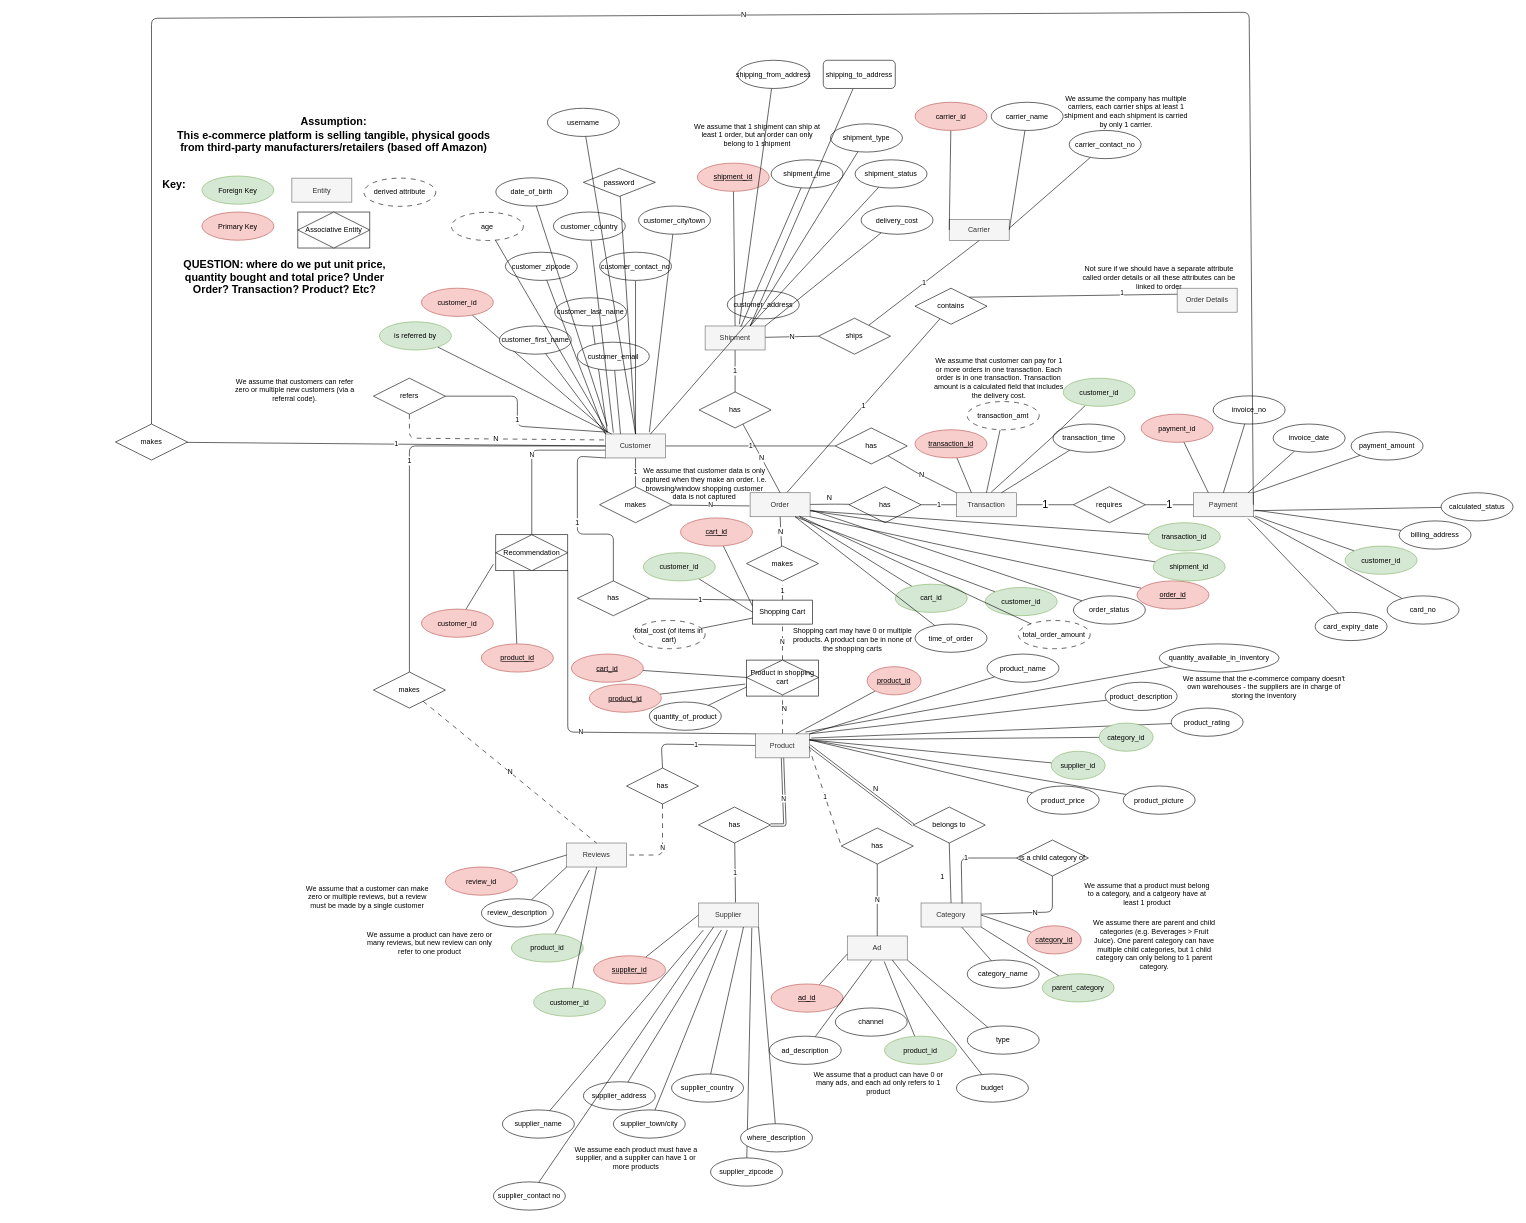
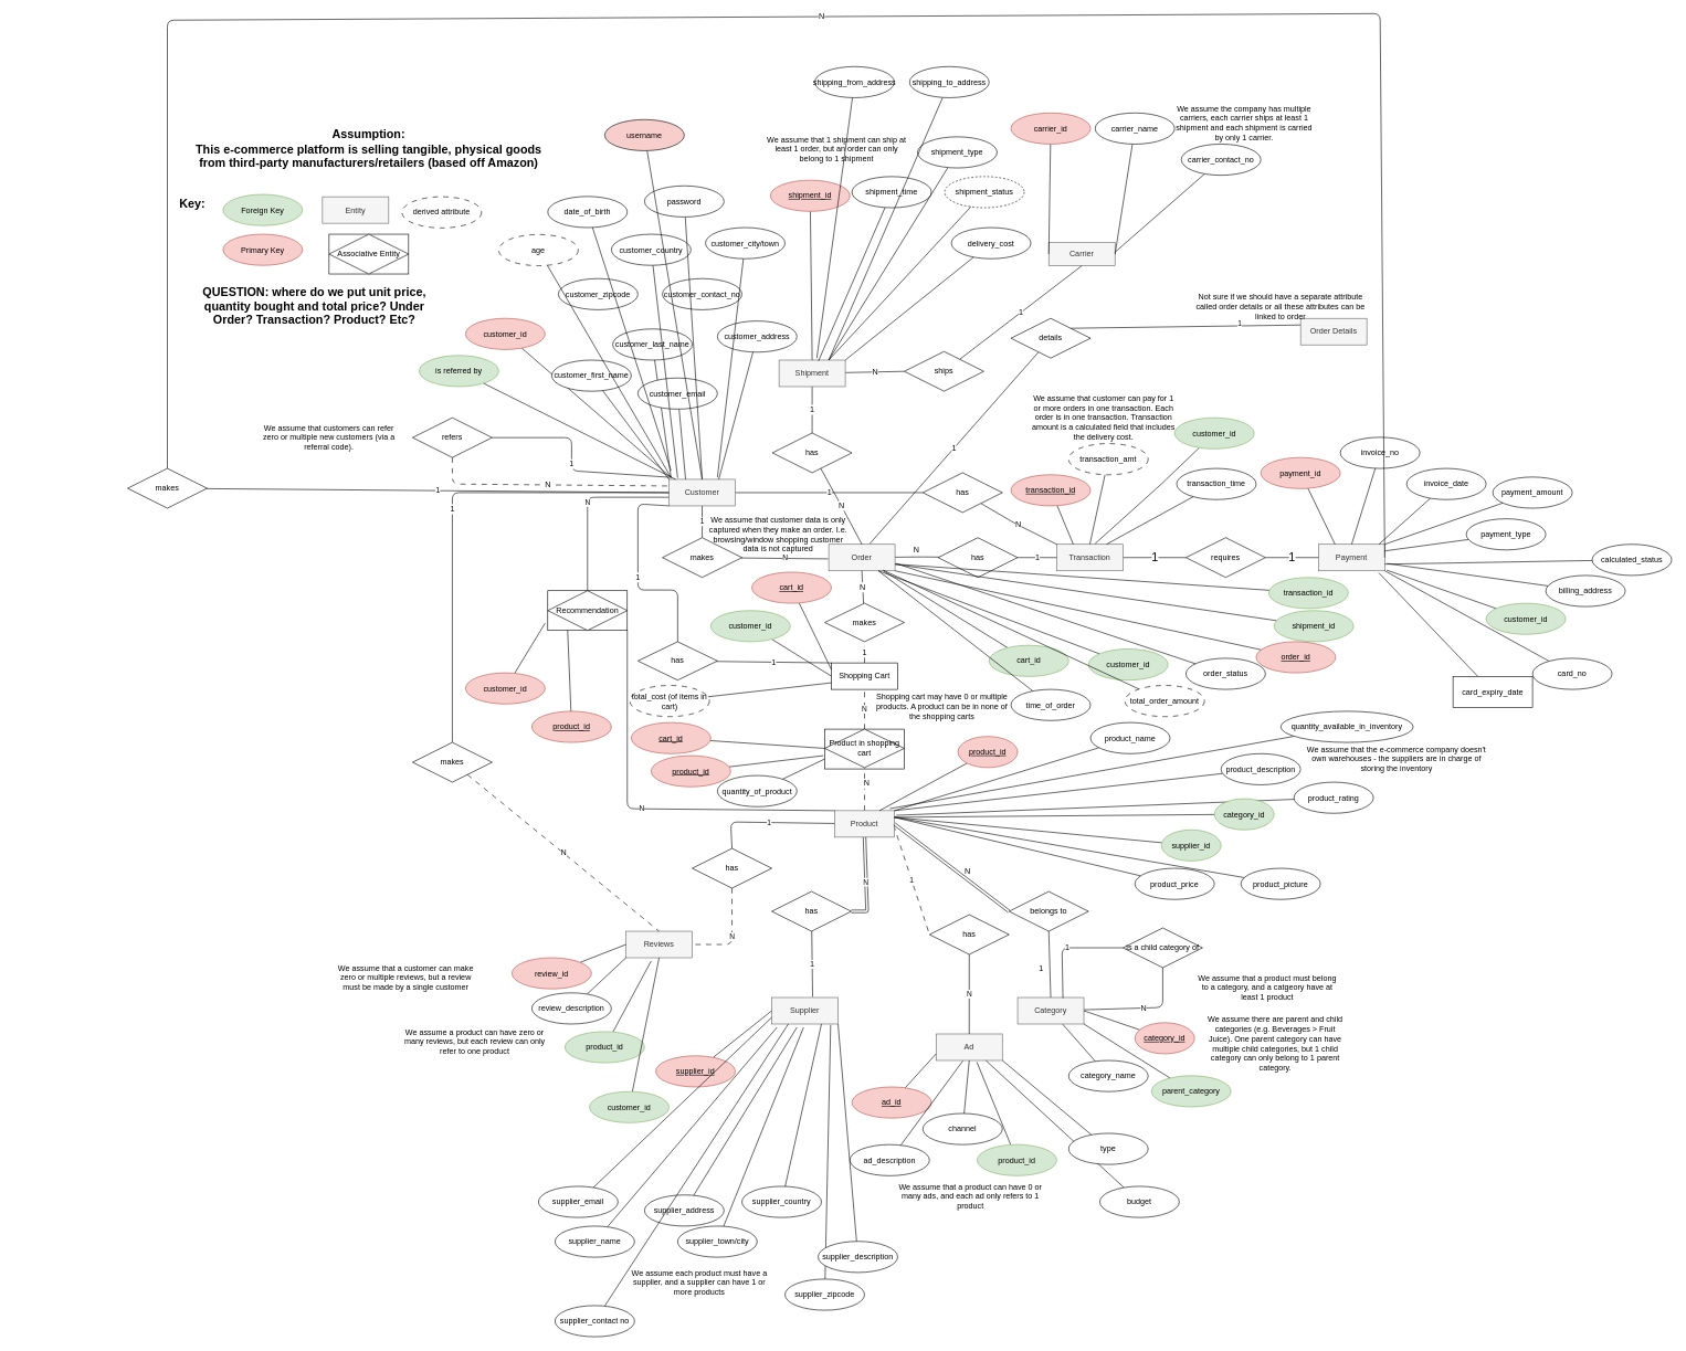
- <mxCell id="245" value="shipping_to_address" style="whiteSpace=wrap;html=1;fontSize=12;rounded=1;" parent="1" vertex="1"><mxGeometry x="1372" y="100" width="120" height="47" as="geometry" /></mxCell>
+ <mxCell id="245" value="shipping_to_address" style="ellipse;whiteSpace=wrap;html=1;fontSize=12;" parent="1" vertex="1"><mxGeometry x="1372" y="100" width="120" height="47" as="geometry" /></mxCell>
- <mxCell id="249" value="username" style="ellipse;whiteSpace=wrap;html=1;fontSize=12;" parent="1" vertex="1"><mxGeometry x="912" y="180" width="120" height="47" as="geometry" /></mxCell>
+ <mxCell id="249" value="username" style="ellipse;whiteSpace=wrap;html=1;fontSize=12;fillColor=#f8cecc;" parent="1" vertex="1"><mxGeometry x="912" y="180" width="120" height="47" as="geometry" /></mxCell>
- <mxCell id="222" value="shipment_status" style="ellipse;whiteSpace=wrap;html=1;fontSize=12;" parent="1" vertex="1"><mxGeometry x="1425" y="266" width="120" height="47" as="geometry" /></mxCell>
+ <mxCell id="222" value="shipment_status" style="ellipse;whiteSpace=wrap;html=1;fontSize=12;dashed=1;" parent="1" vertex="1"><mxGeometry x="1425" y="266" width="120" height="47" as="geometry" /></mxCell>
- <mxCell id="232" value="password" style="rhombus;whiteSpace=wrap;html=1;fontSize=12;" parent="1" vertex="1"><mxGeometry x="972" y="280" width="120" height="47" as="geometry" /></mxCell>
+ <mxCell id="232" value="password" style="ellipse;whiteSpace=wrap;html=1;fontSize=12;" parent="1" vertex="1"><mxGeometry x="972" y="280" width="120" height="47" as="geometry" /></mxCell>
- <mxCell id="121" value="customer_address" style="ellipse;whiteSpace=wrap;html=1;fontSize=12;" parent="1" vertex="1"><mxGeometry x="1212" y="484" width="120" height="47" as="geometry" /></mxCell>
+ <mxCell id="121" value="customer_address" style="ellipse;whiteSpace=wrap;html=1;fontSize=12;" parent="1" vertex="1"><mxGeometry x="1082" y="484" width="120" height="47" as="geometry" /></mxCell>
- <mxCell id="57" value="contains" style="shape=rhombus;perimeter=rhombusPerimeter;whiteSpace=wrap;html=1;align=center;" parent="1" vertex="1"><mxGeometry x="1525" y="480" width="120" height="60" as="geometry" /></mxCell>
+ <mxCell id="57" value="details" style="shape=rhombus;perimeter=rhombusPerimeter;whiteSpace=wrap;html=1;align=center;" parent="1" vertex="1"><mxGeometry x="1525" y="480" width="120" height="60" as="geometry" /></mxCell>
- <mxCell id="168" style="edgeStyle=none;html=1;entryX=0;entryY=0;entryDx=0;entryDy=0;fontSize=12;endArrow=none;endFill=0;" parent="1" source="169" target="9" edge="1"><mxGeometry relative="1" as="geometry" /></mxCell>
- <mxCell id="118" value="" style="edgeStyle=none;html=1;fontSize=12;endArrow=none;endFill=0;" parent="1" source="119" target="9" edge="1"><mxGeometry relative="1" as="geometry" /></mxCell>
- <mxCell id="205" value="We assume that customers can refer zero or multiple new customers (via a referral code)." style="text;html=1;strokeColor=none;fillColor=none;align=center;verticalAlign=middle;whiteSpace=wrap;rounded=0;" parent="1" vertex="1"><mxGeometry x="381" y="634.5" width="220" height="30" as="geometry" /></mxCell>
+ <mxCell id="205" value="We assume that customers can refer zero or multiple new customers (via a referral code)." style="text;html=1;strokeColor=none;fillColor=none;align=center;verticalAlign=middle;whiteSpace=wrap;rounded=0;" parent="1" vertex="1"><mxGeometry x="386" y="644.5" width="220" height="30" as="geometry" /></mxCell>
- <mxCell id="152" value="transaction_time" style="ellipse;whiteSpace=wrap;html=1;fontSize=12;" parent="1" vertex="1"><mxGeometry x="1755" y="706.5" width="120" height="47" as="geometry" /></mxCell>
+ <mxCell id="152" value="transaction_time" style="ellipse;whiteSpace=wrap;html=1;fontSize=12;" parent="1" vertex="1"><mxGeometry x="1775" y="706.5" width="120" height="47" as="geometry" /></mxCell>
+ <mxCell id="218" value="payment_type" style="ellipse;whiteSpace=wrap;html=1;fontSize=12;" parent="1" vertex="1"><mxGeometry x="2212" y="782.5" width="120" height="47" as="geometry" /></mxCell>
+ <mxCell id="217" style="edgeStyle=none;html=1;entryX=1;entryY=0.25;entryDx=0;entryDy=0;fontSize=12;endArrow=none;endFill=0;" parent="1" source="218" target="29" edge="1"><mxGeometry relative="1" as="geometry" /></mxCell>
- <mxCell id="260" value="card_expiry_date" style="ellipse;whiteSpace=wrap;html=1;fontSize=12;" parent="1" vertex="1"><mxGeometry x="2192" y="1020.5" width="120" height="47" as="geometry" /></mxCell>
+ <mxCell id="260" value="card_expiry_date" style="whiteSpace=wrap;html=1;fontSize=12;rounded=0;" parent="1" vertex="1"><mxGeometry x="2192" y="1020.5" width="120" height="47" as="geometry" /></mxCell>
- <mxCell id="247" value="total_cost (of items in cart)" style="ellipse;whiteSpace=wrap;html=1;fontSize=12;dashed=1;dashPattern=8 8;" parent="1" vertex="1"><mxGeometry x="1055" y="1034" width="120" height="47" as="geometry" /></mxCell>
+ <mxCell id="247" value="total_cost (of items in cart)" style="ellipse;whiteSpace=wrap;html=1;fontSize=12;dashed=1;dashPattern=8 8;" parent="1" vertex="1"><mxGeometry x="950" y="1034" width="120" height="47" as="geometry" /></mxCell>
- <mxCell id="102" value="review_id" style="ellipse;whiteSpace=wrap;html=1;fontSize=12;fillColor=#f8cecc;strokeColor=#b85450;" parent="1" vertex="1"><mxGeometry x="742" y="1445" width="120" height="47" as="geometry" /></mxCell>
+ <mxCell id="102" value="review_id" style="ellipse;whiteSpace=wrap;html=1;fontSize=12;fillColor=#f8cecc;strokeColor=#b85450;" parent="1" vertex="1"><mxGeometry x="772" y="1445" width="120" height="47" as="geometry" /></mxCell>
- <mxCell id="107" value="We assume that a customer can make zero or multiple reviews, but a review must be made by a single customer" style="text;html=1;strokeColor=none;fillColor=none;align=center;verticalAlign=middle;whiteSpace=wrap;rounded=0;" parent="1" vertex="1"><mxGeometry x="502" y="1480" width="220" height="30" as="geometry" /></mxCell>
+ <mxCell id="107" value="We assume that a customer can make zero or multiple reviews, but a review must be made by a single customer" style="text;html=1;strokeColor=none;fillColor=none;align=center;verticalAlign=middle;whiteSpace=wrap;rounded=0;" parent="1" vertex="1"><mxGeometry x="502" y="1460" width="220" height="30" as="geometry" /></mxCell>
- <mxCell id="106" value="We assume a product can have zero or many reviews, but new review can only refer to one product" style="text;html=1;strokeColor=none;fillColor=none;align=center;verticalAlign=middle;whiteSpace=wrap;rounded=0;" parent="1" vertex="1"><mxGeometry x="606" y="1556.5" width="220" height="30" as="geometry" /></mxCell>
+ <mxCell id="106" value="We assume a product can have zero or many reviews, but each review can only refer to one product" style="text;html=1;strokeColor=none;fillColor=none;align=center;verticalAlign=middle;whiteSpace=wrap;rounded=0;" parent="1" vertex="1"><mxGeometry x="606" y="1556.5" width="220" height="30" as="geometry" /></mxCell>
+ <mxCell id="86" style="edgeStyle=none;html=1;entryX=0.5;entryY=1;entryDx=0;entryDy=0;endArrow=none;endFill=0;" parent="1" source="87" target="21" edge="1"><mxGeometry relative="1" as="geometry" /></mxCell>
+ <mxCell id="213" style="edgeStyle=none;html=1;entryX=0;entryY=0.75;entryDx=0;entryDy=0;fontSize=12;endArrow=none;endFill=0;" parent="1" source="214" target="17" edge="1"><mxGeometry relative="1" as="geometry" /></mxCell>
+ <mxCell id="214" value="supplier_email" style="ellipse;whiteSpace=wrap;html=1;fontSize=12;" parent="1" vertex="1"><mxGeometry x="812" y="1790" width="120" height="47" as="geometry" /></mxCell>
- <mxCell id="85" value="budget" style="ellipse;whiteSpace=wrap;html=1;fontSize=12;" parent="1" vertex="1"><mxGeometry x="1594" y="1790" width="120" height="47" as="geometry" /></mxCell>
+ <mxCell id="85" value="budget" style="ellipse;whiteSpace=wrap;html=1;fontSize=12;" parent="1" vertex="1"><mxGeometry x="1659" y="1790" width="120" height="47" as="geometry" /></mxCell>
- <mxCell id="265" value="where_description" style="ellipse;whiteSpace=wrap;html=1;fontSize=12;" parent="1" vertex="1"><mxGeometry x="1234" y="1873" width="120" height="47" as="geometry" /></mxCell>
+ <mxCell id="265" value="supplier_description" style="ellipse;whiteSpace=wrap;html=1;fontSize=12;" parent="1" vertex="1"><mxGeometry x="1234" y="1873" width="120" height="47" as="geometry" /></mxCell>
- <mxCell id="105" value="We assume each product must have a supplier, and a supplier can have 1 or more products" style="text;html=1;strokeColor=none;fillColor=none;align=center;verticalAlign=middle;whiteSpace=wrap;rounded=0;" parent="1" vertex="1"><mxGeometry x="950" y="1915" width="220" height="30" as="geometry" /></mxCell>
+ <mxCell id="105" value="We assume each product must have a supplier, and a supplier can have 1 or more products" style="text;html=1;strokeColor=none;fillColor=none;align=center;verticalAlign=middle;whiteSpace=wrap;rounded=0;" parent="1" vertex="1"><mxGeometry x="945" y="1920" width="220" height="30" as="geometry" /></mxCell>
- <mxCell id="216" value="supplier_contact no" style="ellipse;whiteSpace=wrap;html=1;fontSize=12;" parent="1" vertex="1"><mxGeometry x="822" y="1970" width="120" height="47" as="geometry" /></mxCell>
+ <mxCell id="216" value="supplier_contact no" style="ellipse;whiteSpace=wrap;html=1;fontSize=12;" parent="1" vertex="1"><mxGeometry x="837" y="1970" width="120" height="47" as="geometry" /></mxCell>
